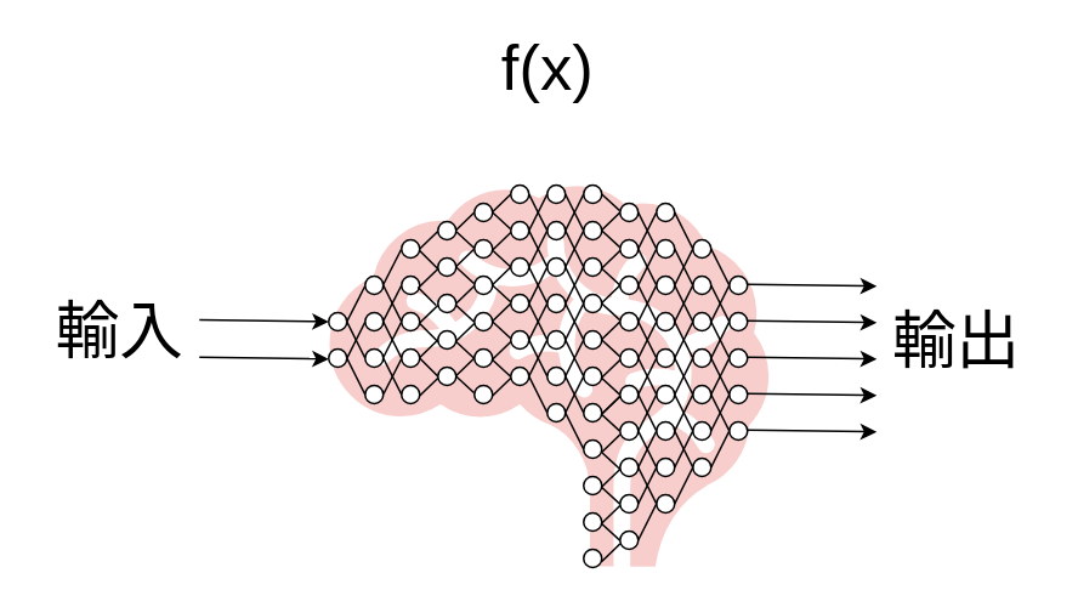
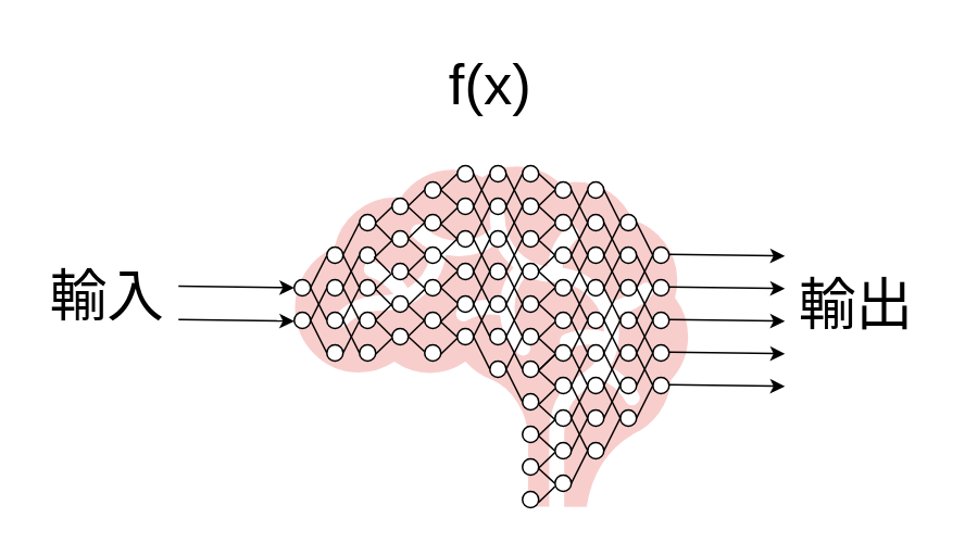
- <mxCell id="3" value="&lt;font style=&quot;font-size: 35px&quot;&gt;f(x)&lt;/font&gt;" style="text;html=1;strokeColor=none;fillColor=none;align=center;verticalAlign=middle;whiteSpace=wrap;rounded=0;" parent="1" vertex="1"><mxGeometry x="240" y="5.47" width="121.06" height="60.53" as="geometry" /></mxCell>
+ <mxCell id="3" value="&lt;font style=&quot;font-size: 35px&quot;&gt;f(x)&lt;/font&gt;" style="text;html=1;strokeColor=none;fillColor=none;align=center;verticalAlign=middle;whiteSpace=wrap;rounded=0;" parent="1" vertex="1"><mxGeometry x="240" y="20.47" width="121.06" height="60.53" as="geometry" /></mxCell>
